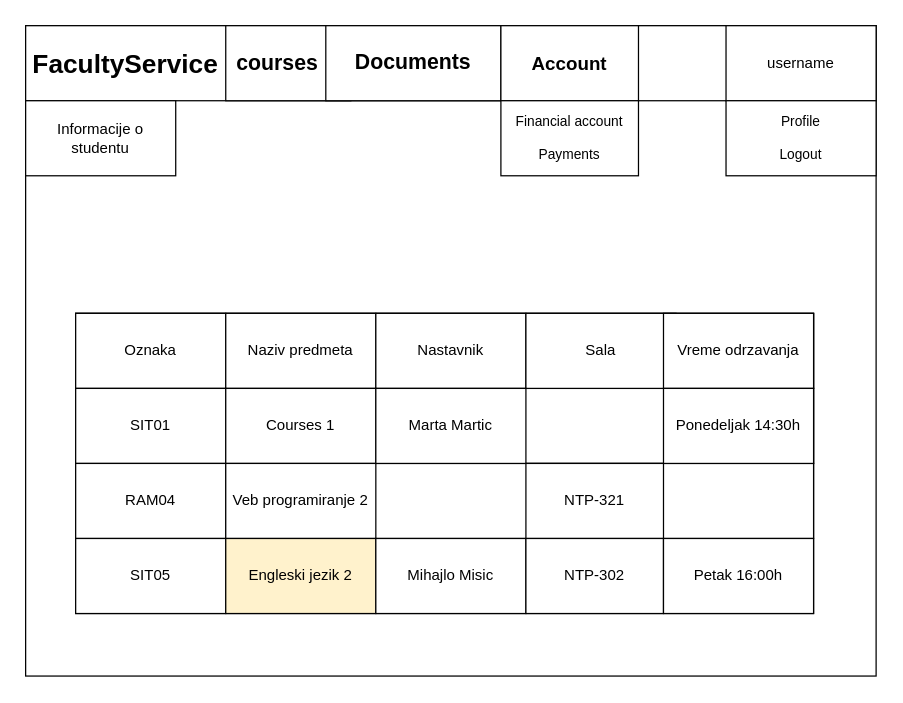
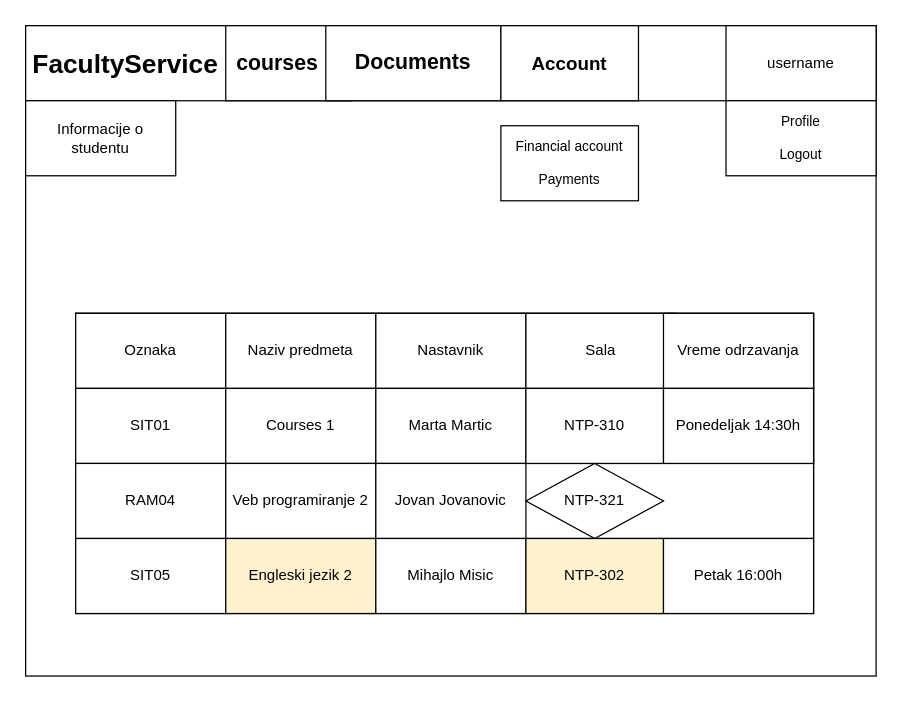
- <mxCell id="10" value="Financial account&lt;br&gt;&lt;br&gt;Payments" style="rounded=0;whiteSpace=wrap;html=1;fontSize=11;" parent="1" vertex="1"><mxGeometry x="400" y="80" width="110" height="60" as="geometry" /></mxCell>
+ <mxCell id="10" value="Financial account&lt;br&gt;&lt;br&gt;Payments" style="rounded=0;whiteSpace=wrap;html=1;fontSize=11;" parent="1" vertex="1"><mxGeometry x="400" y="100" width="110" height="60" as="geometry" /></mxCell>
+ <mxCell id="30" value="NTP-310" style="rounded=0;whiteSpace=wrap;html=1;" parent="1" vertex="1"><mxGeometry x="420" y="310" width="110" height="60" as="geometry" /></mxCell>
+ <mxCell id="28" value="Jovan Jovanovic" style="rounded=0;whiteSpace=wrap;html=1;" parent="1" vertex="1"><mxGeometry x="300" y="370" width="120" height="60" as="geometry" /></mxCell>
- <mxCell id="31" value="NTP-321" style="rounded=0;whiteSpace=wrap;html=1;" parent="1" vertex="1"><mxGeometry x="420" y="370" width="110" height="60" as="geometry" /></mxCell>
+ <mxCell id="31" value="NTP-321" style="rhombus;whiteSpace=wrap;html=1;" parent="1" vertex="1"><mxGeometry x="420" y="370" width="110" height="60" as="geometry" /></mxCell>
- <mxCell id="32" value="NTP-302" style="rounded=0;whiteSpace=wrap;html=1;" parent="1" vertex="1"><mxGeometry x="420" y="430" width="110" height="60" as="geometry" /></mxCell>
+ <mxCell id="32" value="NTP-302" style="rounded=0;whiteSpace=wrap;html=1;fillColor=#fff2cc;" parent="1" vertex="1"><mxGeometry x="420" y="430" width="110" height="60" as="geometry" /></mxCell>
